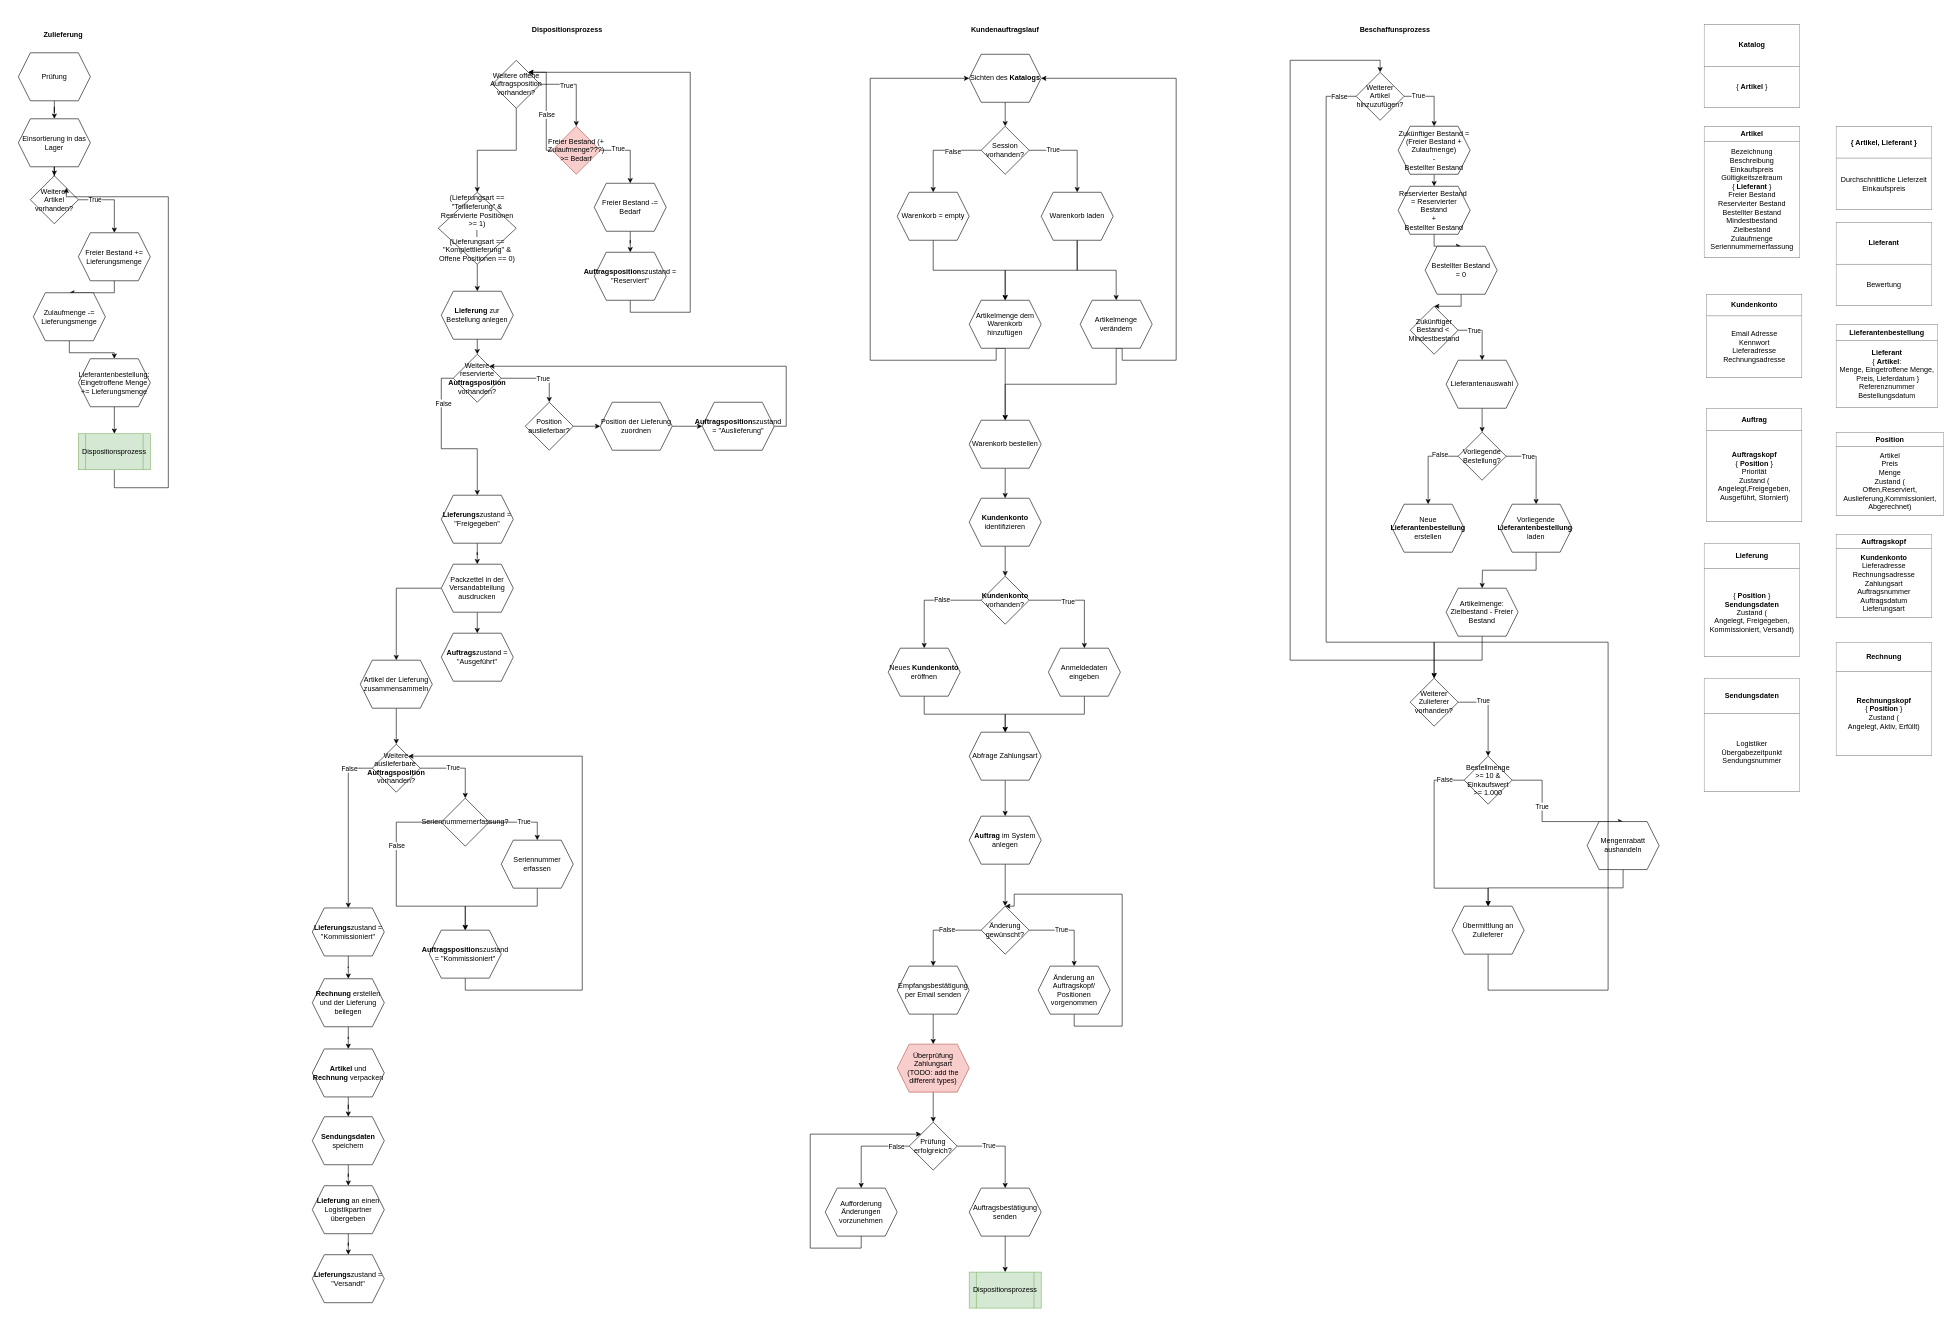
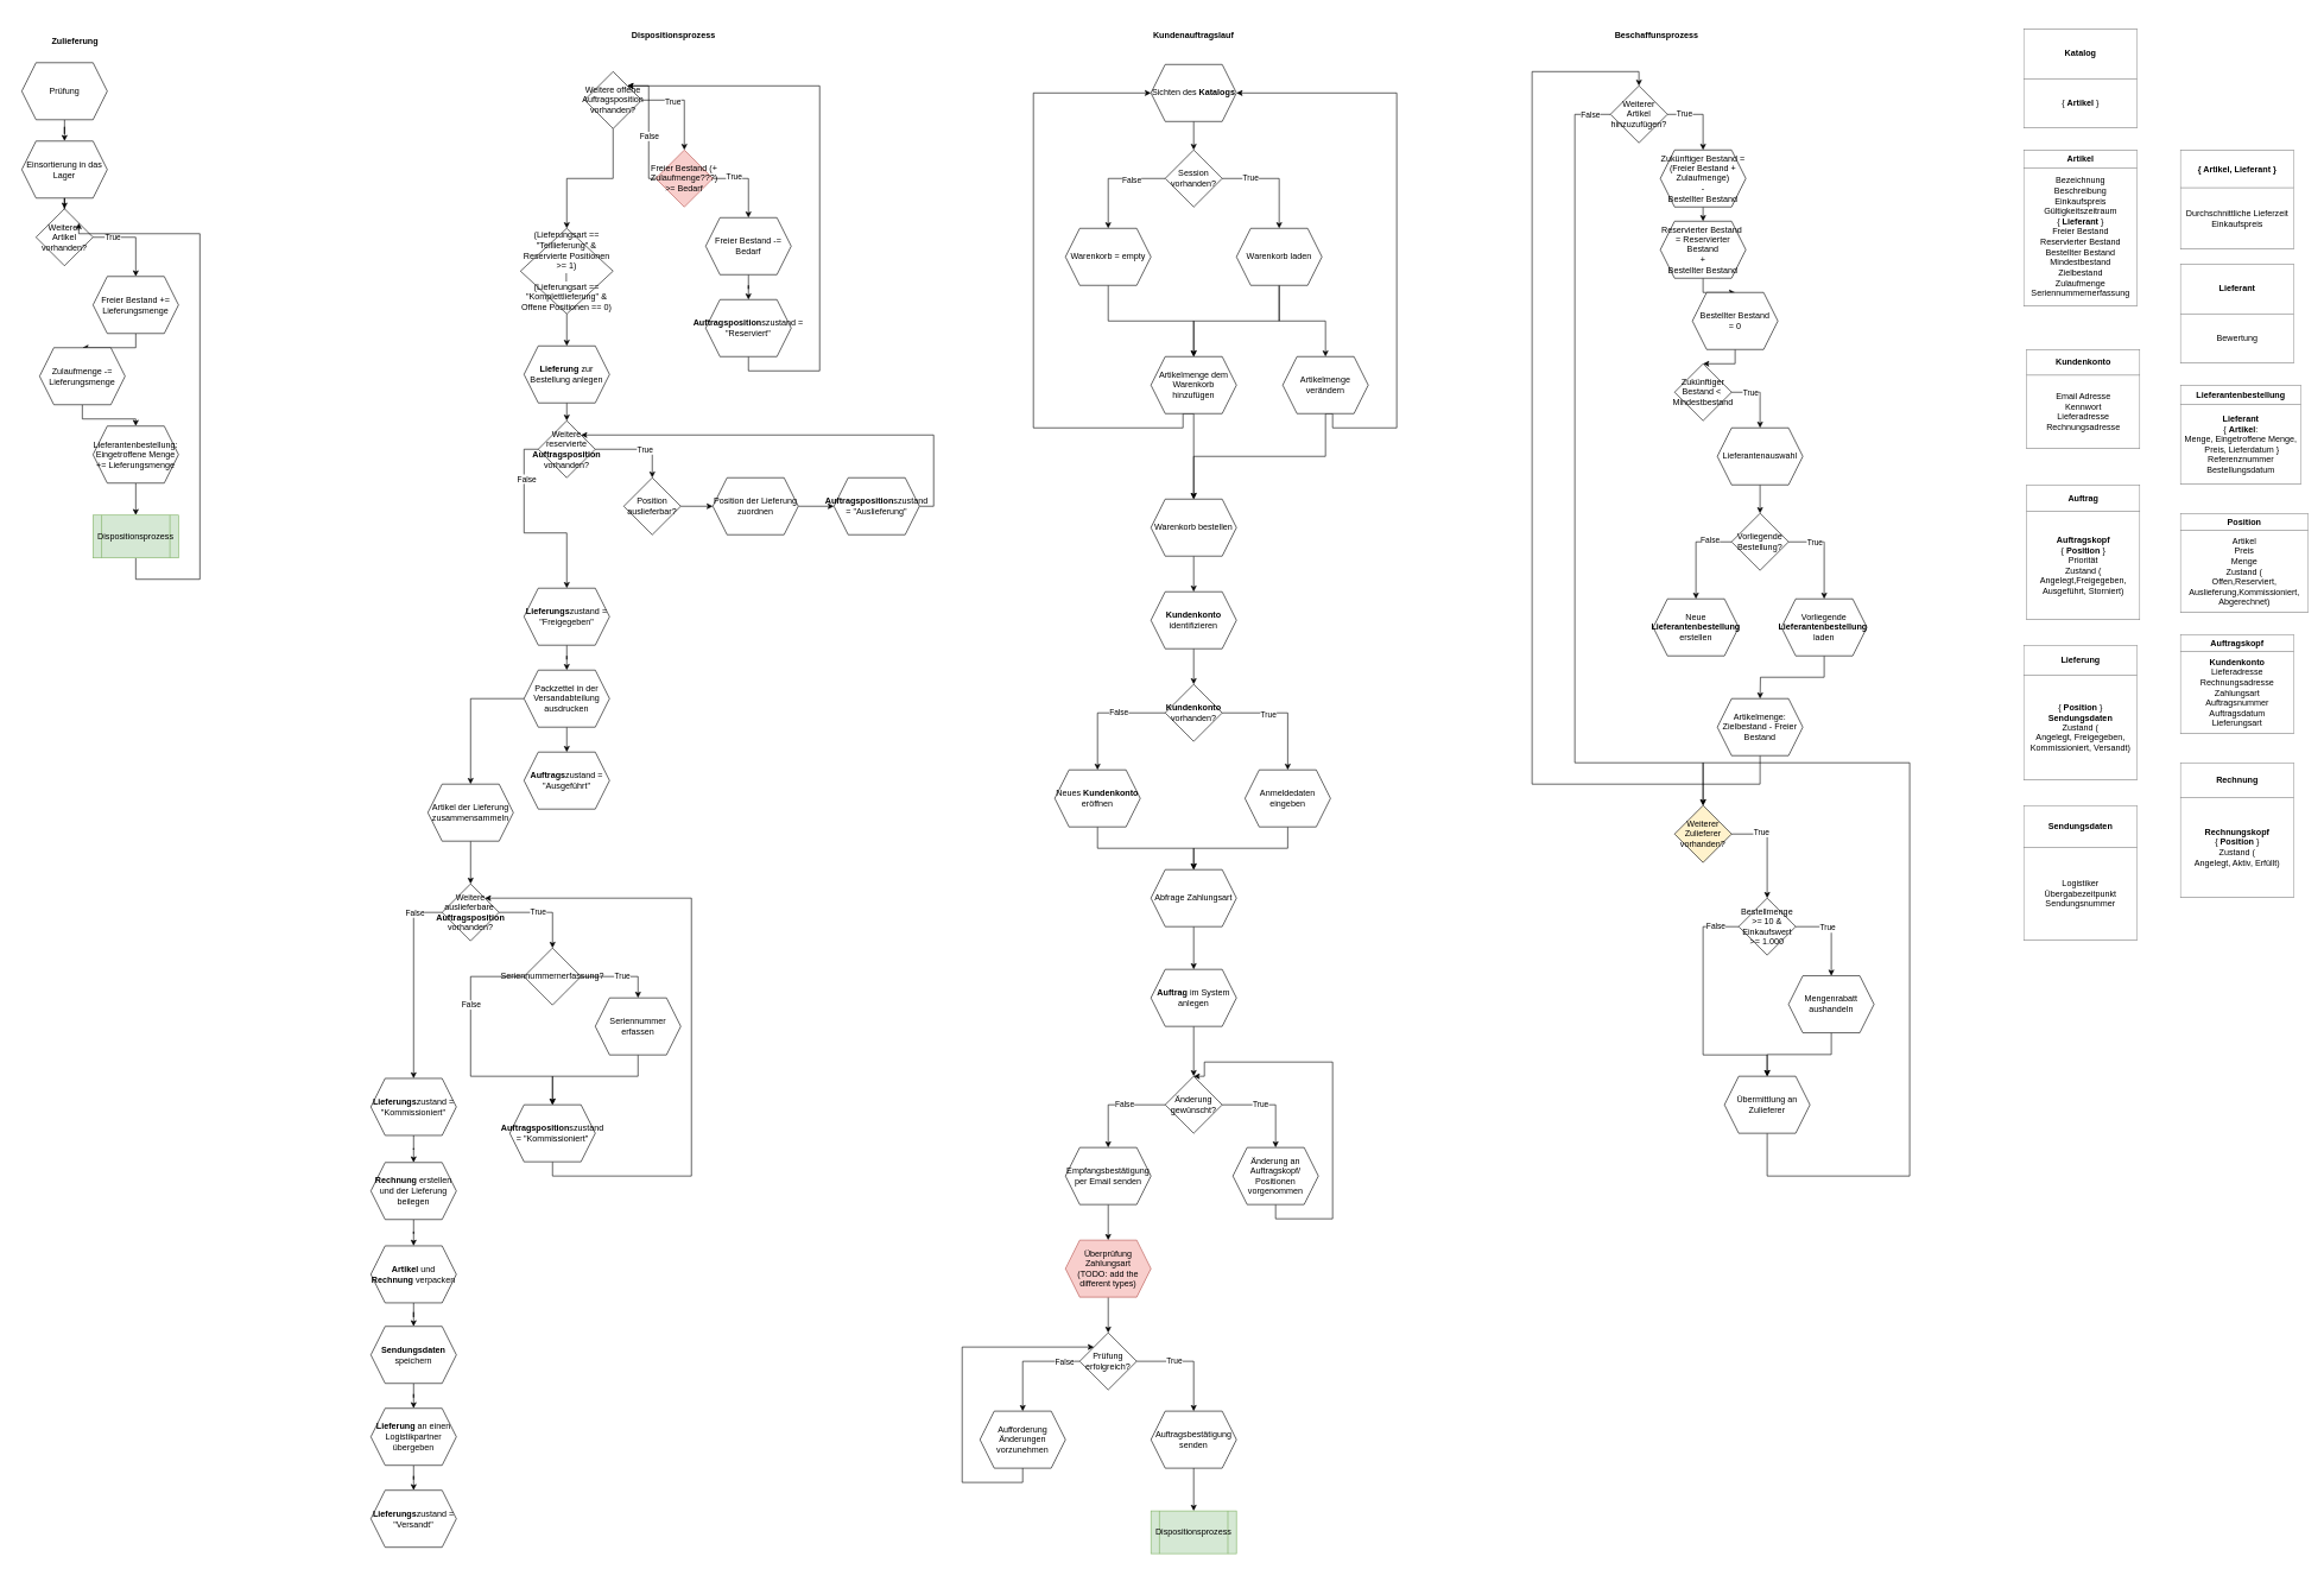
- <mxCell id="43" value="Weiterer Zulieferer vorhanden?" style="rhombus;whiteSpace=wrap;html=1;" parent="1" vertex="1"><mxGeometry x="2350" y="1130" width="80" height="80" as="geometry" /></mxCell>
+ <mxCell id="43" value="Weiterer Zulieferer vorhanden?" style="rhombus;whiteSpace=wrap;html=1;fillColor=#fff2cc;" parent="1" vertex="1"><mxGeometry x="2350" y="1130" width="80" height="80" as="geometry" /></mxCell>
- <mxCell id="20" value="Mengenrabatt aushandeln" style="shape=hexagon;perimeter=hexagonPerimeter2;whiteSpace=wrap;html=1;fixedSize=1;" parent="1" vertex="1"><mxGeometry x="2645" y="1369" width="120" height="80" as="geometry" /></mxCell>
+ <mxCell id="20" value="Mengenrabatt aushandeln" style="shape=hexagon;perimeter=hexagonPerimeter2;whiteSpace=wrap;html=1;fixedSize=1;" parent="1" vertex="1"><mxGeometry x="2510" y="1369" width="120" height="80" as="geometry" /></mxCell>
